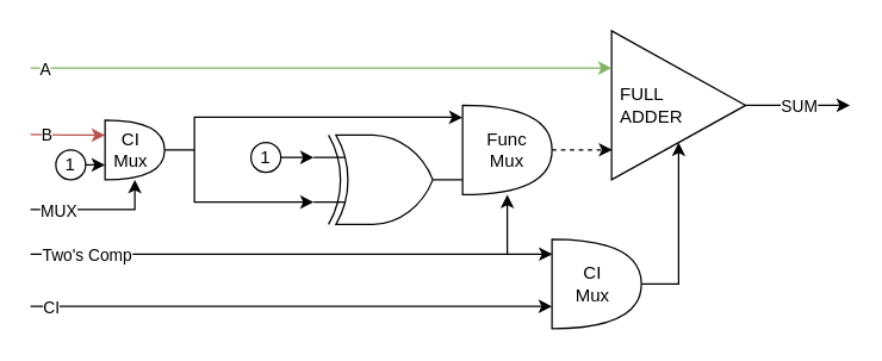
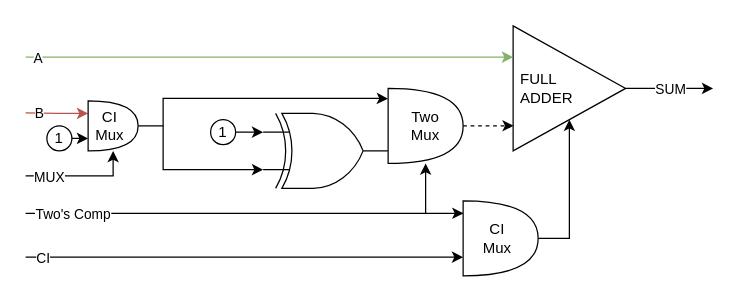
- <mxCell id="10" value="Func&lt;br&gt;Mux" style="shape=or;whiteSpace=wrap;html=1;" vertex="1" parent="1"><mxGeometry x="310" y="70" width="60" height="60" as="geometry" /></mxCell>
+ <mxCell id="10" value="Two&lt;br&gt;Mux" style="shape=or;whiteSpace=wrap;html=1;" vertex="1" parent="1"><mxGeometry x="310" y="70" width="60" height="60" as="geometry" /></mxCell>
